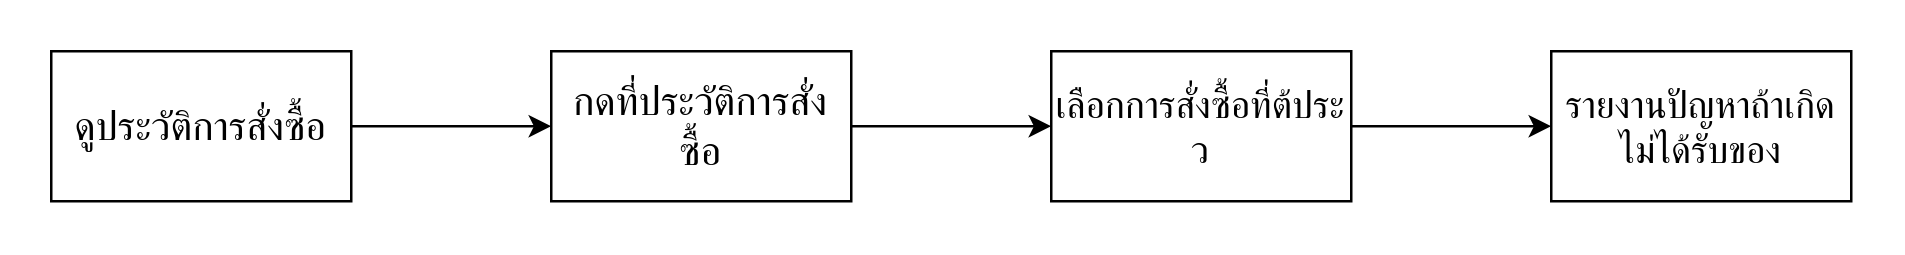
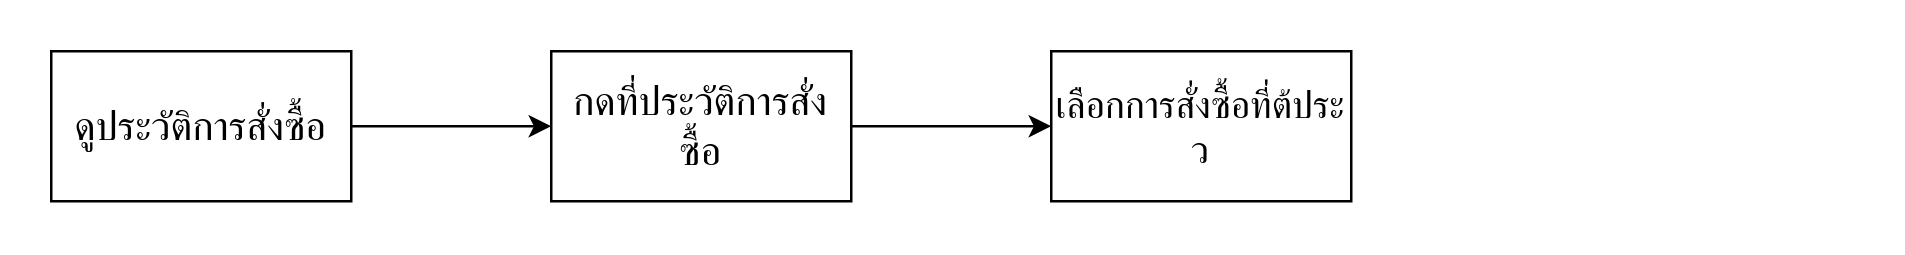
- <mxCell id="6" value="" style="edgeStyle=orthogonalEdgeStyle;rounded=0;orthogonalLoop=1;jettySize=auto;html=1;" edge="1" parent="1" source="7" target="8"><mxGeometry relative="1" as="geometry" /></mxCell>
- <mxCell id="8" value="&lt;font style=&quot;font-size: 15px;&quot;&gt;รายงานปัญหาถ้าเกิดไม่ได้รับของ&lt;/font&gt;" style="whiteSpace=wrap;html=1;rounded=0;" vertex="1" parent="1"><mxGeometry x="620" y="20" width="120" height="60" as="geometry" /></mxCell>
